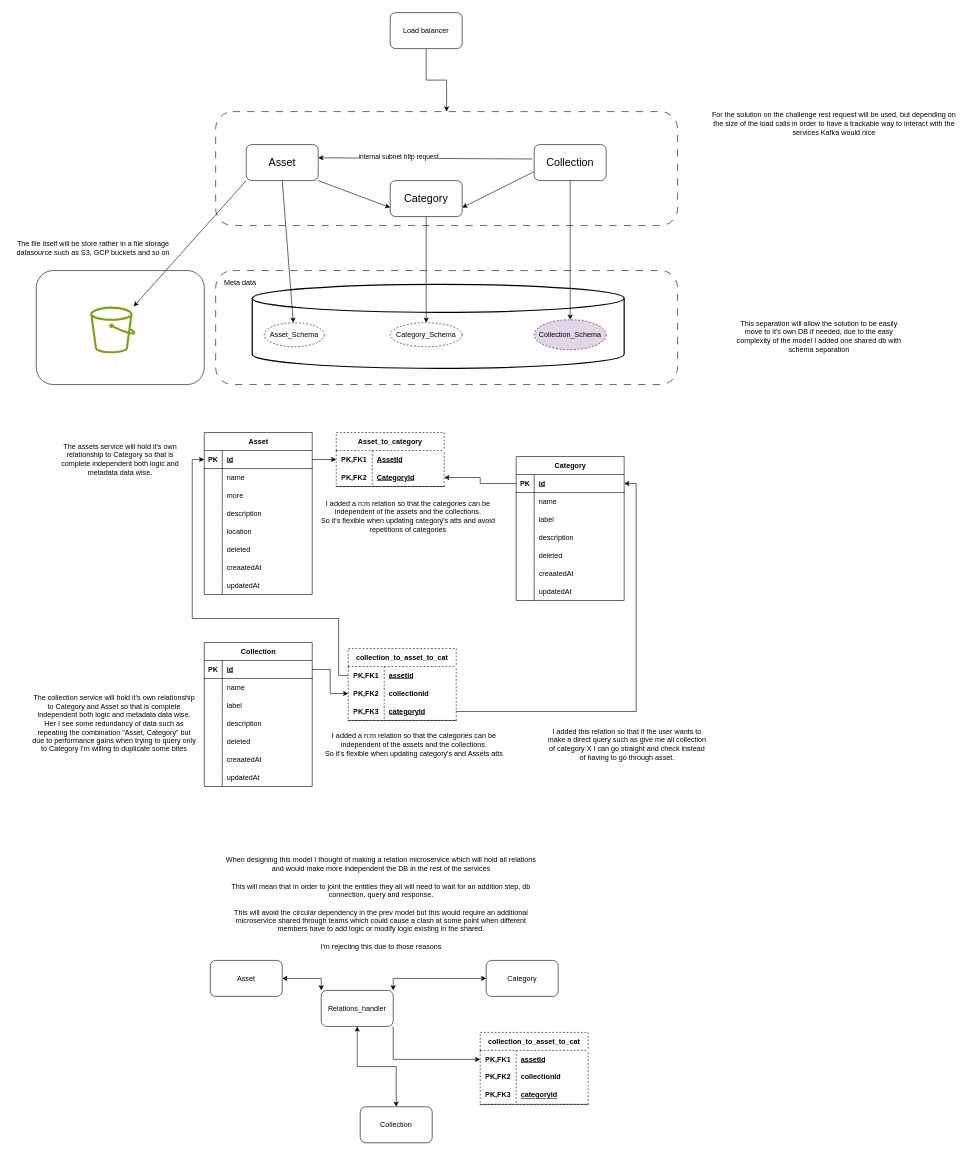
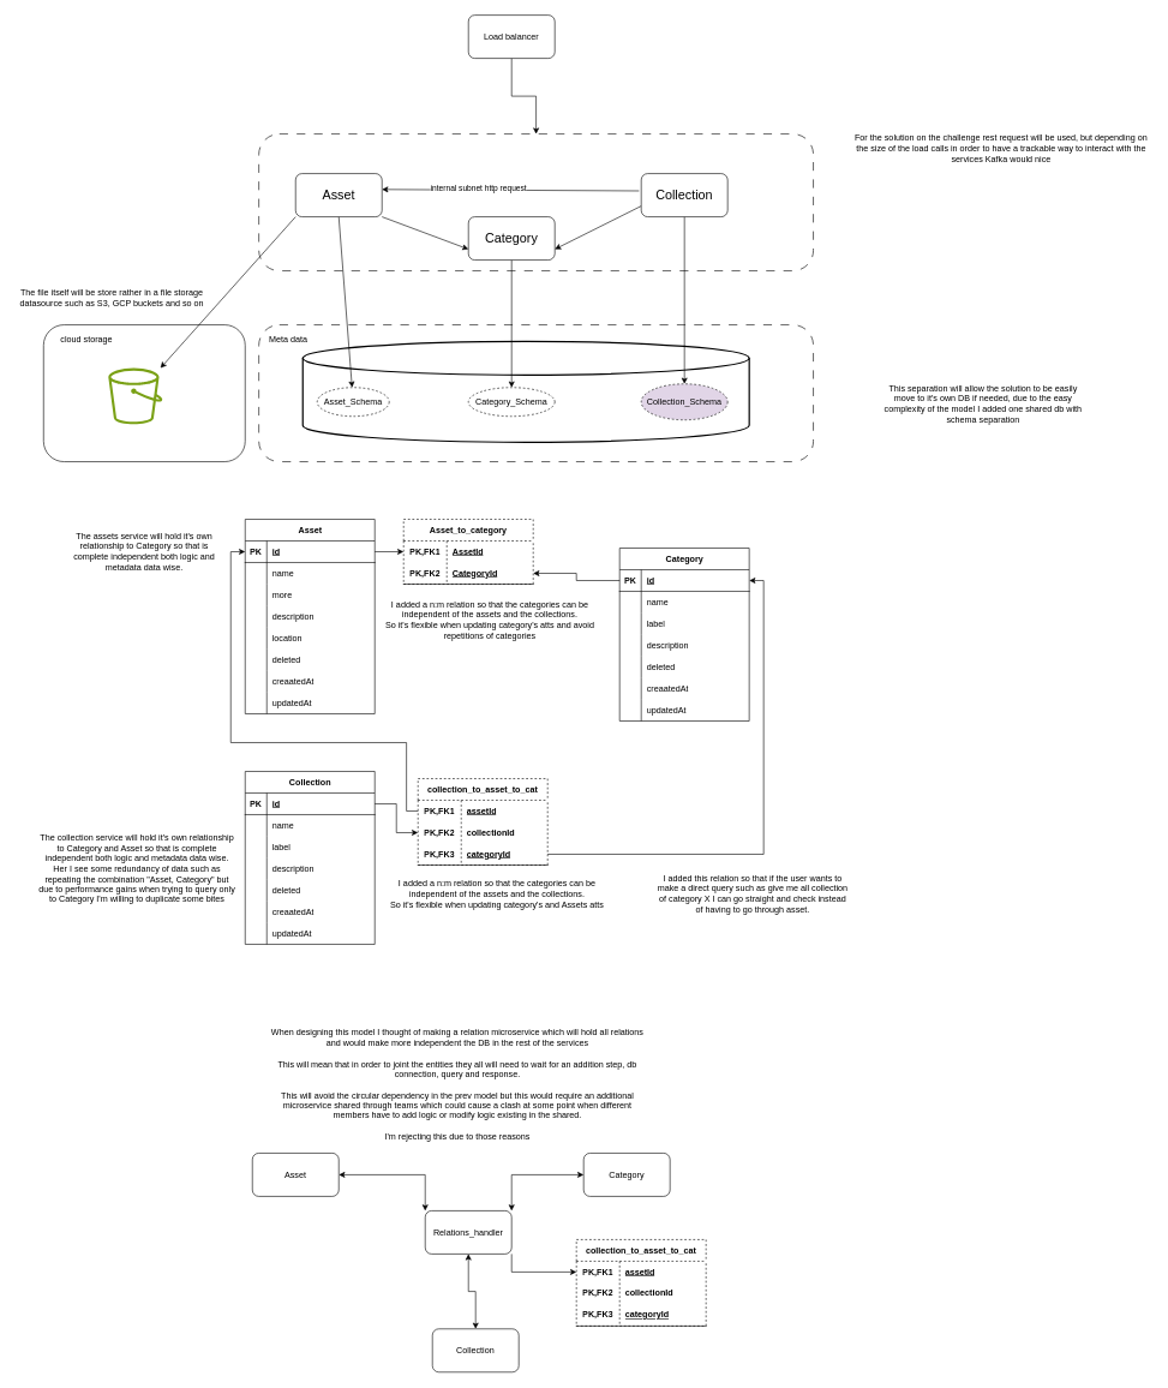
+ <mxCell id="46" value="cloud storage" style="text;html=1;strokeColor=none;fillColor=none;align=center;verticalAlign=middle;whiteSpace=wrap;rounded=0;" vertex="1" parent="1"><mxGeometry x="70" y="460" width="100" height="20" as="geometry" /></mxCell>
- <mxCell id="122" value="Relations_handler" style="rounded=1;whiteSpace=wrap;html=1;" vertex="1" parent="1"><mxGeometry x="535" y="1650" width="120" height="60" as="geometry" /></mxCell>
+ <mxCell id="122" value="Relations_handler" style="rounded=1;whiteSpace=wrap;html=1;" vertex="1" parent="1"><mxGeometry x="590" y="1680" width="120" height="60" as="geometry" /></mxCell>
